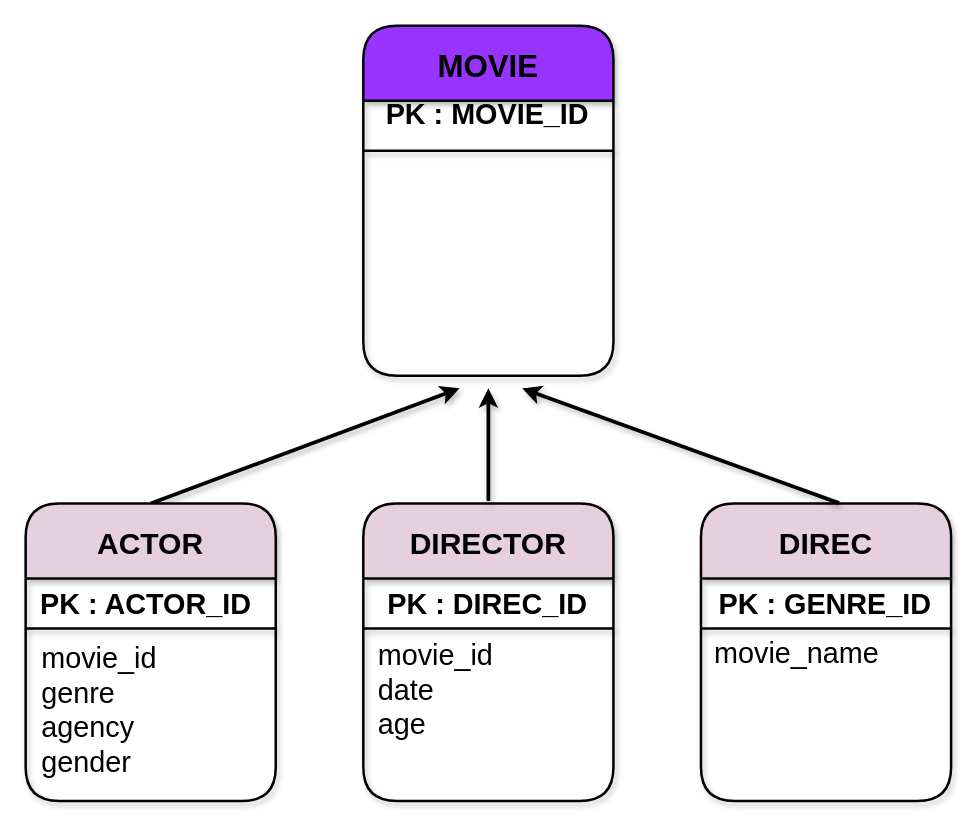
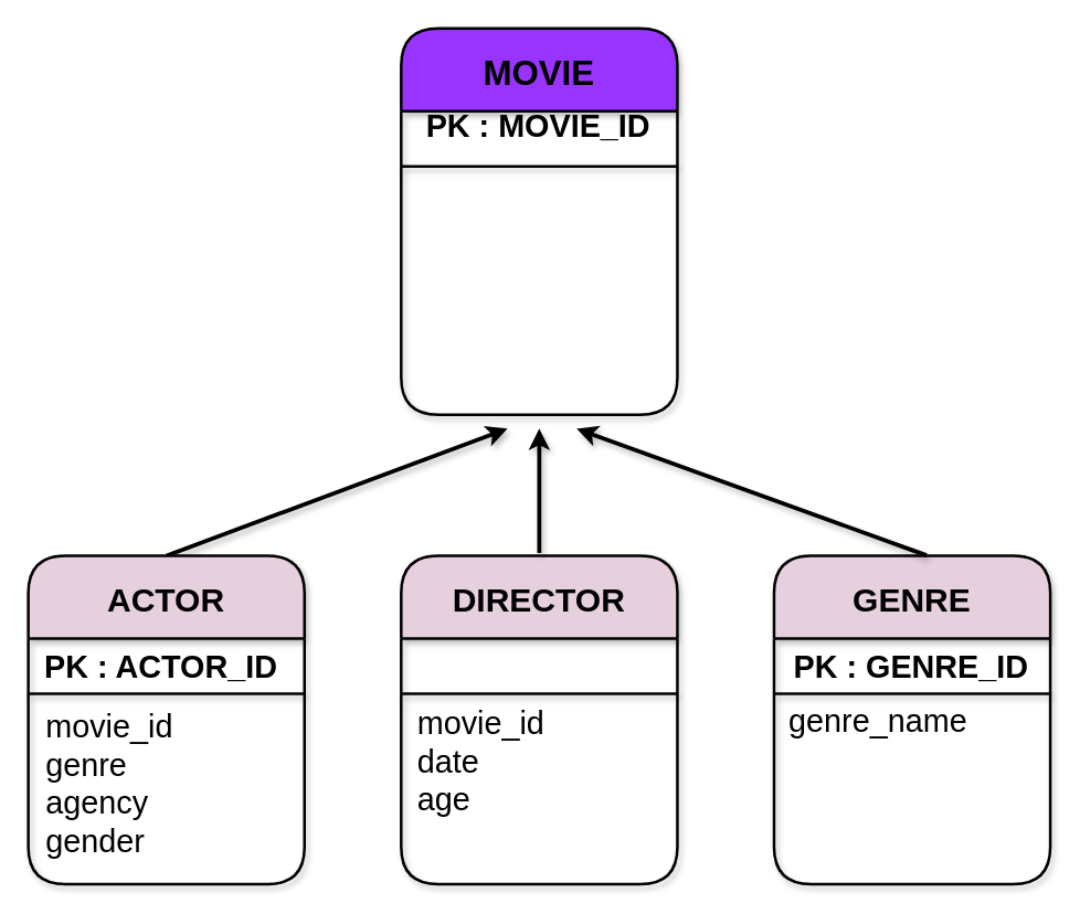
- <mxCell id="5" value="DIREC" style="swimlane;rounded=1;shadow=1;sketch=0;strokeWidth=2;gradientColor=none;startSize=60;fontSize=24;fillColor=#E6D0DE;" vertex="1" parent="1"><mxGeometry x="560" y="402" width="200" height="238" as="geometry" /></mxCell>
+ <mxCell id="5" value="GENRE" style="swimlane;rounded=1;shadow=1;sketch=0;strokeWidth=2;gradientColor=none;startSize=60;fontSize=24;fillColor=#E6D0DE;" vertex="1" parent="1"><mxGeometry x="560" y="402" width="200" height="238" as="geometry" /></mxCell>
- <mxCell id="13" value="PK : DIREC_ID" style="text;html=1;strokeColor=none;fillColor=none;align=center;verticalAlign=middle;whiteSpace=wrap;rounded=0;shadow=1;sketch=0;fontSize=23;fontStyle=1" vertex="1" parent="12"><mxGeometry x="9" y="71" width="181" height="20" as="geometry" /></mxCell>
- <mxCell id="8" value="movie_name" style="text;html=1;strokeColor=none;fillColor=none;align=left;verticalAlign=middle;whiteSpace=wrap;rounded=0;shadow=1;sketch=0;fontSize=23;horizontal=1;labelPosition=center;verticalLabelPosition=middle;" vertex="1" parent="5"><mxGeometry x="9" y="80" width="180" height="80" as="geometry" /></mxCell>
+ <mxCell id="8" value="genre_name" style="text;html=1;strokeColor=none;fillColor=none;align=left;verticalAlign=middle;whiteSpace=wrap;rounded=0;shadow=1;sketch=0;fontSize=23;horizontal=1;labelPosition=center;verticalLabelPosition=middle;" vertex="1" parent="5"><mxGeometry x="9" y="80" width="180" height="80" as="geometry" /></mxCell>
